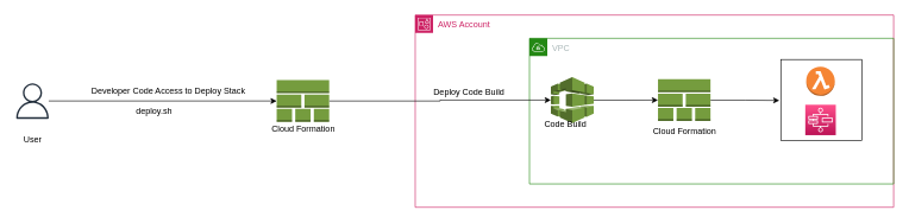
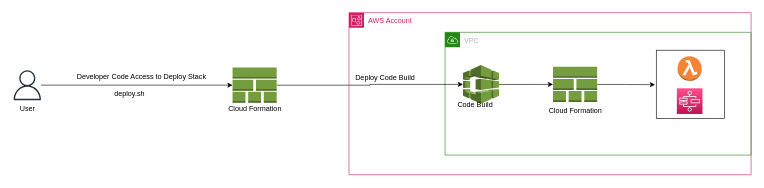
- <mxCell id="13" value="Deploy Code Build" style="text;html=1;align=center;verticalAlign=middle;resizable=0;points=[];autosize=1;strokeColor=none;fillColor=none;" vertex="1" parent="2"><mxGeometry x="15" y="93" width="120" height="30" as="geometry" /></mxCell>
+ <mxCell id="13" value="Deploy Code Build" style="text;html=1;align=center;verticalAlign=middle;resizable=0;points=[];autosize=1;strokeColor=none;fillColor=none;" vertex="1" parent="2"><mxGeometry y="93" width="120" height="30" as="geometry" /></mxCell>
- <mxCell id="19" value="User" style="text;html=1;align=center;verticalAlign=middle;resizable=0;points=[];autosize=1;strokeColor=none;fillColor=none;" vertex="1" parent="1"><mxGeometry x="20" y="181.25" width="50" height="30" as="geometry" /></mxCell>
+ <mxCell id="19" value="User" style="text;html=1;align=center;verticalAlign=middle;resizable=0;points=[];autosize=1;strokeColor=none;fillColor=none;" vertex="1" parent="1"><mxGeometry x="20" y="166.25" width="50" height="30" as="geometry" /></mxCell>
